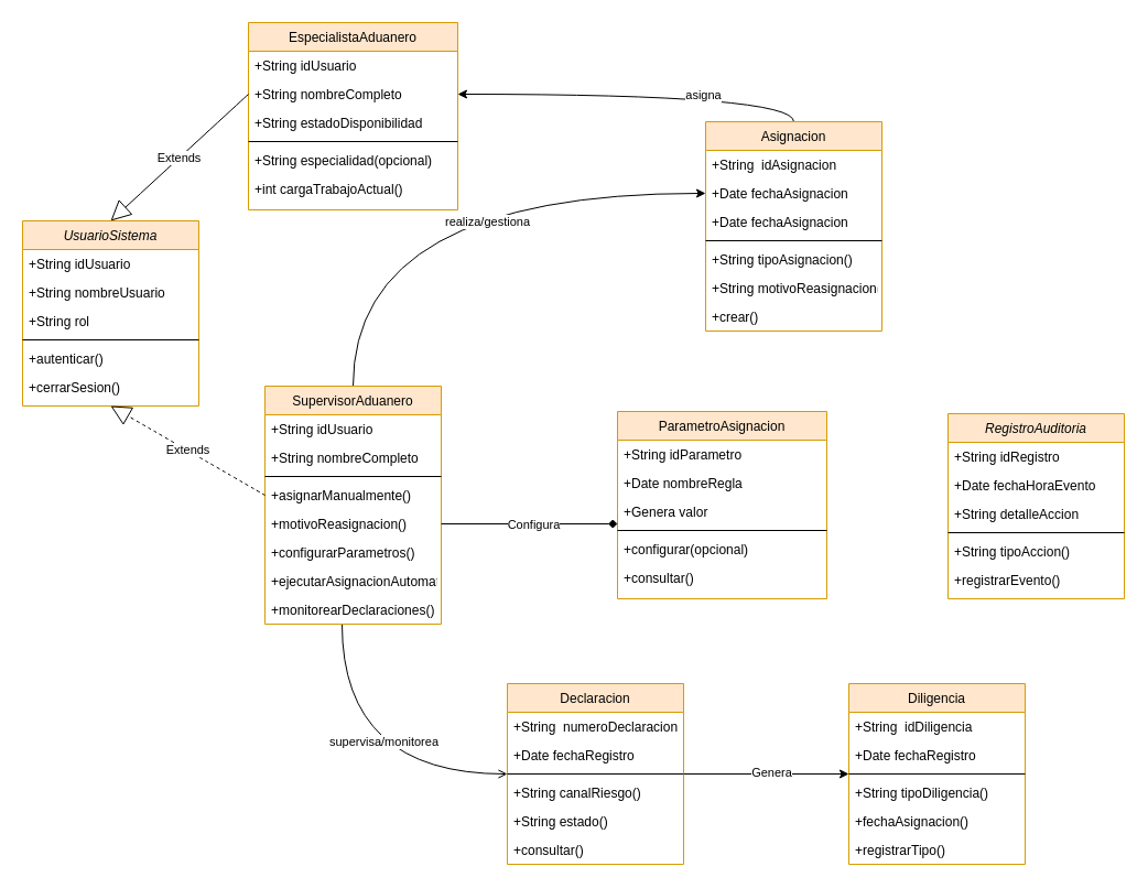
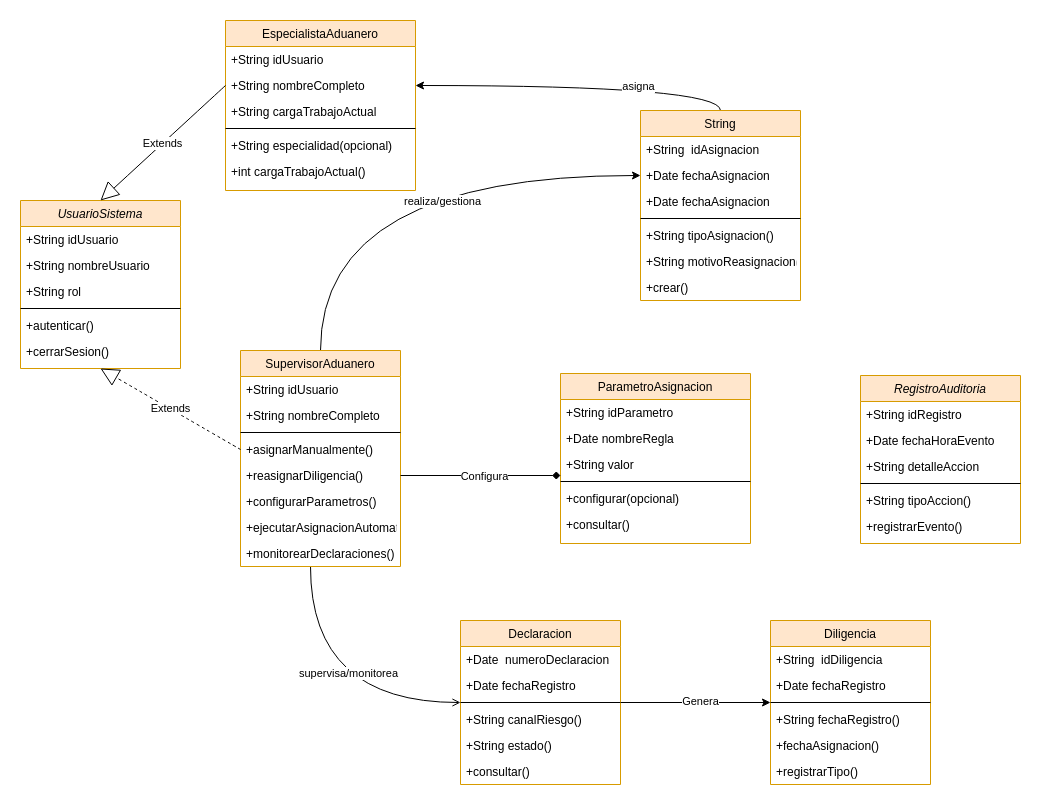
- <mxCell id="35" value="+String estadoDisponibilidad" style="text;align=left;verticalAlign=top;spacingLeft=4;spacingRight=4;overflow=hidden;rotatable=0;points=[[0,0.5],[1,0.5]];portConstraint=eastwest;rounded=0;shadow=0;html=0;" vertex="1" parent="32"><mxGeometry y="78" width="190" height="26" as="geometry" /></mxCell>
+ <mxCell id="35" value="+String cargaTrabajoActual" style="text;align=left;verticalAlign=top;spacingLeft=4;spacingRight=4;overflow=hidden;rotatable=0;points=[[0,0.5],[1,0.5]];portConstraint=eastwest;rounded=0;shadow=0;html=0;" vertex="1" parent="32"><mxGeometry y="78" width="190" height="26" as="geometry" /></mxCell>
- <mxCell id="11" value="Asignacion" style="swimlane;fontStyle=0;align=center;verticalAlign=top;childLayout=stackLayout;horizontal=1;startSize=26;horizontalStack=0;resizeParent=1;resizeLast=0;collapsible=1;marginBottom=0;rounded=0;shadow=0;strokeWidth=1;fillColor=#ffe6cc;strokeColor=#d79b00;" parent="1" vertex="1"><mxGeometry x="640" y="110" width="160" height="190" as="geometry"><mxRectangle x="130" y="380" width="160" height="26" as="alternateBounds" /></mxGeometry></mxCell>
+ <mxCell id="11" value="String" style="swimlane;fontStyle=0;align=center;verticalAlign=top;childLayout=stackLayout;horizontal=1;startSize=26;horizontalStack=0;resizeParent=1;resizeLast=0;collapsible=1;marginBottom=0;rounded=0;shadow=0;strokeWidth=1;fillColor=#ffe6cc;strokeColor=#d79b00;" parent="1" vertex="1"><mxGeometry x="640" y="110" width="160" height="190" as="geometry"><mxRectangle x="130" y="380" width="160" height="26" as="alternateBounds" /></mxGeometry></mxCell>
- <mxCell id="49" value="+Genera valor" style="text;align=left;verticalAlign=top;spacingLeft=4;spacingRight=4;overflow=hidden;rotatable=0;points=[[0,0.5],[1,0.5]];portConstraint=eastwest;rounded=0;shadow=0;html=0;" vertex="1" parent="46"><mxGeometry y="78" width="190" height="26" as="geometry" /></mxCell>
+ <mxCell id="49" value="+String valor" style="text;align=left;verticalAlign=top;spacingLeft=4;spacingRight=4;overflow=hidden;rotatable=0;points=[[0,0.5],[1,0.5]];portConstraint=eastwest;rounded=0;shadow=0;html=0;" vertex="1" parent="46"><mxGeometry y="78" width="190" height="26" as="geometry" /></mxCell>
- <mxCell id="28" value="+motivoReasignacion()" style="text;align=left;verticalAlign=top;spacingLeft=4;spacingRight=4;overflow=hidden;rotatable=0;points=[[0,0.5],[1,0.5]];portConstraint=eastwest;" parent="23" vertex="1"><mxGeometry y="112" width="160" height="26" as="geometry" /></mxCell>
+ <mxCell id="28" value="+reasignarDiligencia()" style="text;align=left;verticalAlign=top;spacingLeft=4;spacingRight=4;overflow=hidden;rotatable=0;points=[[0,0.5],[1,0.5]];portConstraint=eastwest;" parent="23" vertex="1"><mxGeometry y="112" width="160" height="26" as="geometry" /></mxCell>
- <mxCell id="56" value="+String  numeroDeclaracion&#10;" style="text;align=left;verticalAlign=top;spacingLeft=4;spacingRight=4;overflow=hidden;rotatable=0;points=[[0,0.5],[1,0.5]];portConstraint=eastwest;" vertex="1" parent="55"><mxGeometry y="26" width="160" height="26" as="geometry" /></mxCell>
+ <mxCell id="56" value="+Date  numeroDeclaracion&#10;" style="text;align=left;verticalAlign=top;spacingLeft=4;spacingRight=4;overflow=hidden;rotatable=0;points=[[0,0.5],[1,0.5]];portConstraint=eastwest;" vertex="1" parent="55"><mxGeometry y="26" width="160" height="26" as="geometry" /></mxCell>
- <mxCell id="66" value="+String tipoDiligencia()" style="text;align=left;verticalAlign=top;spacingLeft=4;spacingRight=4;overflow=hidden;rotatable=0;points=[[0,0.5],[1,0.5]];portConstraint=eastwest;" vertex="1" parent="62"><mxGeometry y="86" width="160" height="26" as="geometry" /></mxCell>
+ <mxCell id="66" value="+String fechaRegistro()" style="text;align=left;verticalAlign=top;spacingLeft=4;spacingRight=4;overflow=hidden;rotatable=0;points=[[0,0.5],[1,0.5]];portConstraint=eastwest;" vertex="1" parent="62"><mxGeometry y="86" width="160" height="26" as="geometry" /></mxCell>
